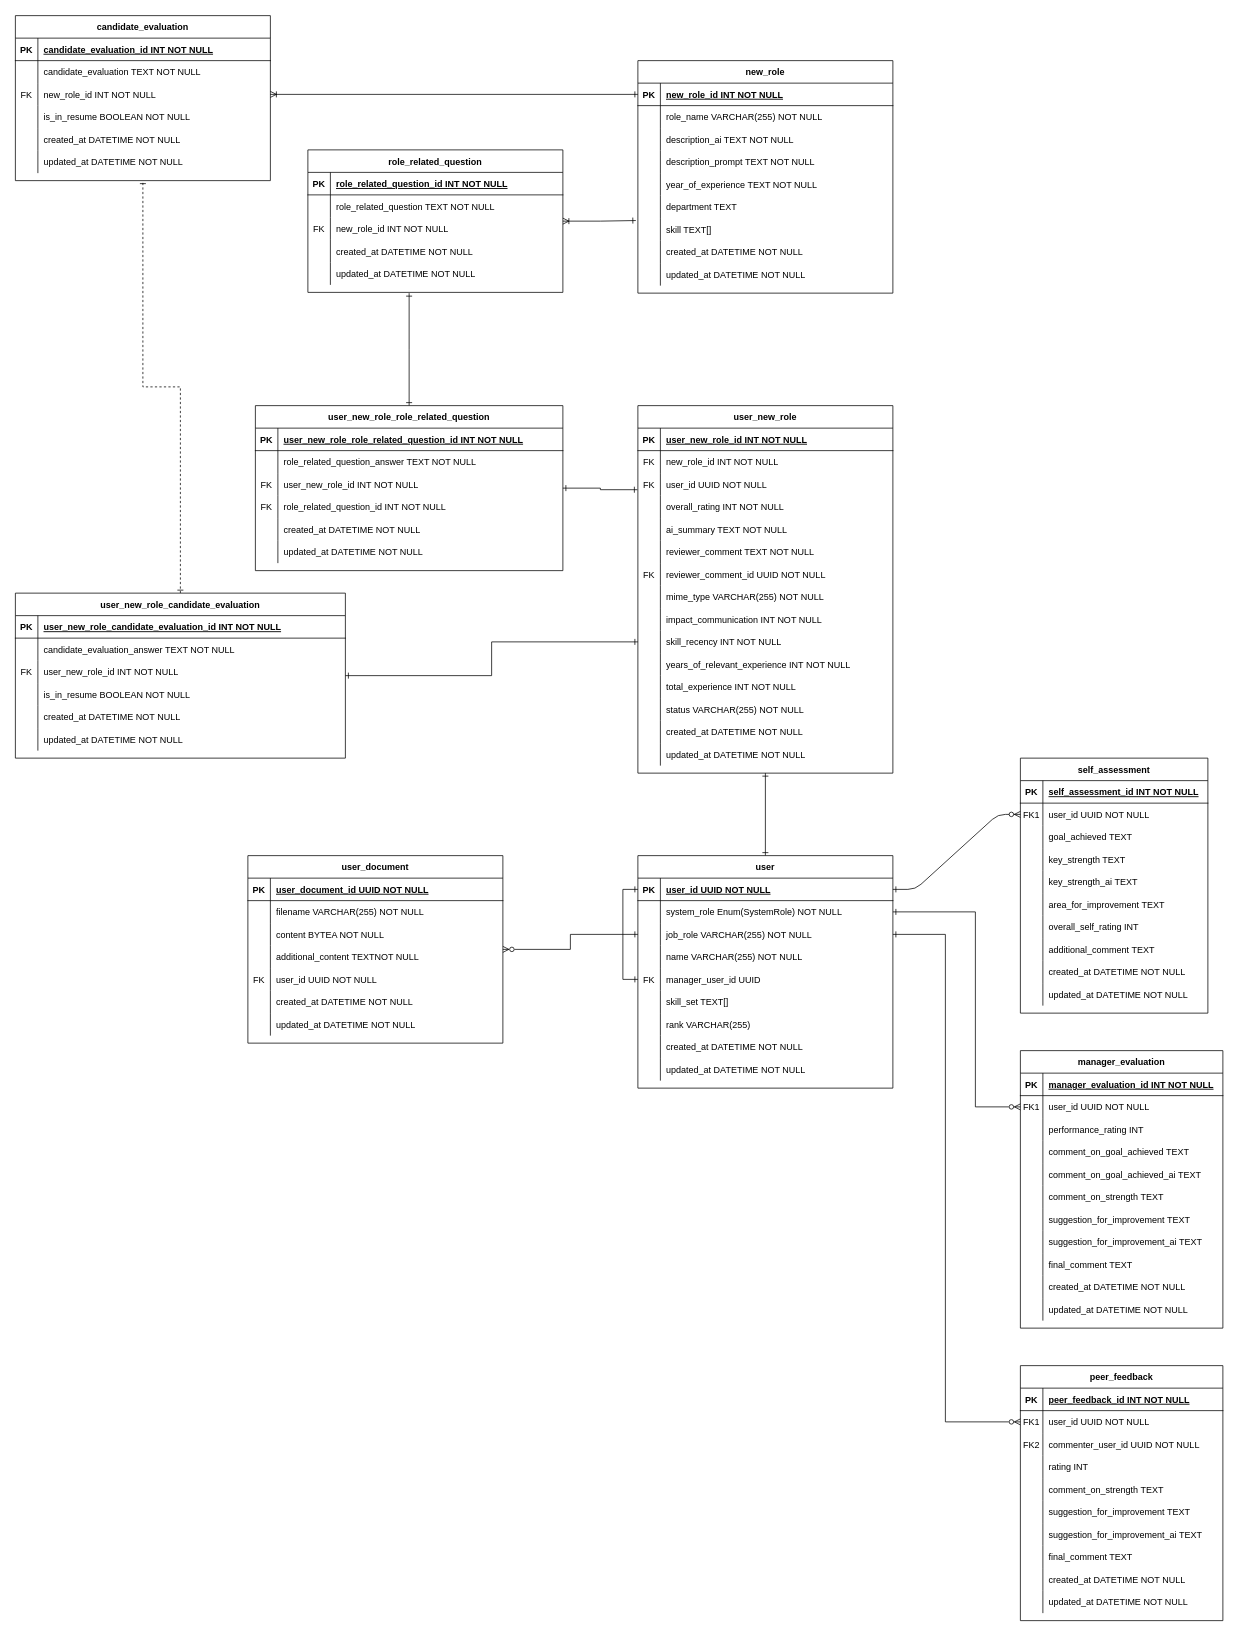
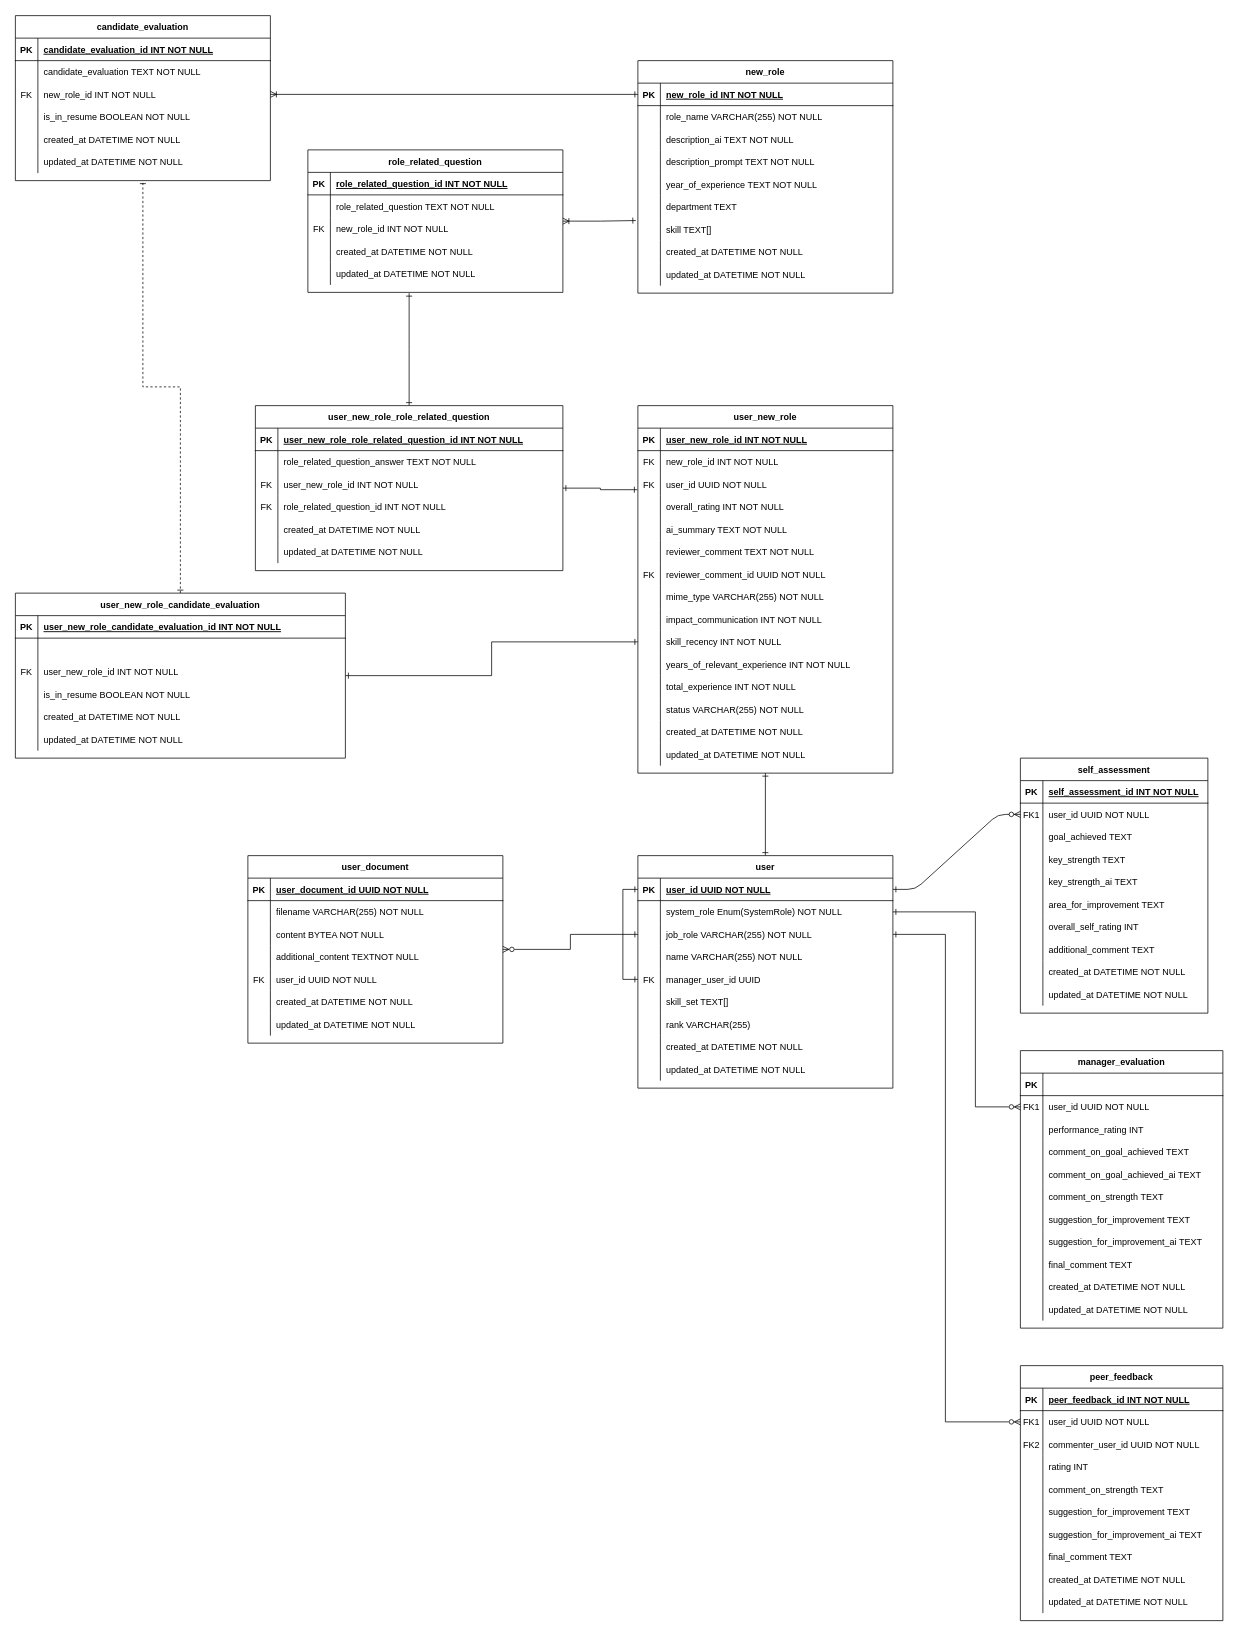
- <mxCell id="294" value="candidate_evaluation_answer TEXT NOT NULL" style="shape=partialRectangle;overflow=hidden;connectable=0;fillColor=none;top=0;left=0;bottom=0;right=0;align=left;spacingLeft=6;" parent="292" vertex="1"><mxGeometry x="30" width="410" height="30" as="geometry"><mxRectangle width="410" height="30" as="alternateBounds" /></mxGeometry></mxCell>
- <mxCell id="67" value="manager_evaluation_id INT NOT NULL " style="shape=partialRectangle;overflow=hidden;connectable=0;fillColor=none;top=0;left=0;bottom=0;right=0;align=left;spacingLeft=6;fontStyle=5;" parent="65" vertex="1"><mxGeometry x="30" width="240" height="30" as="geometry"><mxRectangle width="240" height="30" as="alternateBounds" /></mxGeometry></mxCell>
